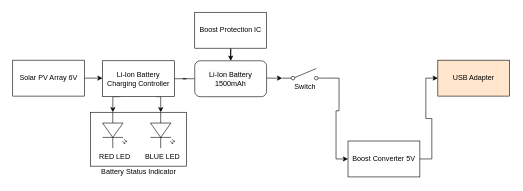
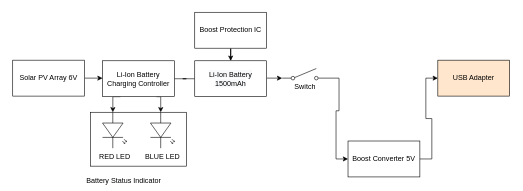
- <mxCell id="20" value="&#10;&#10;&lt;span style=&quot;color: rgb(0, 0, 0); font-family: helvetica; font-size: 12px; font-style: normal; font-weight: 400; letter-spacing: normal; text-align: center; text-indent: 0px; text-transform: none; word-spacing: 0px; background-color: rgb(248, 249, 250); display: inline; float: none;&quot;&gt;Li-Ion Battery&lt;/span&gt;&lt;br style=&quot;color: rgb(0, 0, 0); font-family: helvetica; font-size: 12px; font-style: normal; font-weight: 400; letter-spacing: normal; text-align: center; text-indent: 0px; text-transform: none; word-spacing: 0px; background-color: rgb(248, 249, 250);&quot;&gt;&lt;span style=&quot;color: rgb(0, 0, 0); font-family: helvetica; font-size: 12px; font-style: normal; font-weight: 400; letter-spacing: normal; text-align: center; text-indent: 0px; text-transform: none; word-spacing: 0px; background-color: rgb(248, 249, 250); display: inline; float: none;&quot;&gt;1500mAh&lt;/span&gt;&#10;&#10;" style="whiteSpace=wrap;html=1;rounded=1;" vertex="1" parent="1"><mxGeometry x="324" y="101" width="120" height="60" as="geometry" /></mxCell>
+ <mxCell id="20" value="&#10;&#10;&lt;span style=&quot;color: rgb(0, 0, 0); font-family: helvetica; font-size: 12px; font-style: normal; font-weight: 400; letter-spacing: normal; text-align: center; text-indent: 0px; text-transform: none; word-spacing: 0px; background-color: rgb(248, 249, 250); display: inline; float: none;&quot;&gt;Li-Ion Battery&lt;/span&gt;&lt;br style=&quot;color: rgb(0, 0, 0); font-family: helvetica; font-size: 12px; font-style: normal; font-weight: 400; letter-spacing: normal; text-align: center; text-indent: 0px; text-transform: none; word-spacing: 0px; background-color: rgb(248, 249, 250);&quot;&gt;&lt;span style=&quot;color: rgb(0, 0, 0); font-family: helvetica; font-size: 12px; font-style: normal; font-weight: 400; letter-spacing: normal; text-align: center; text-indent: 0px; text-transform: none; word-spacing: 0px; background-color: rgb(248, 249, 250); display: inline; float: none;&quot;&gt;1500mAh&lt;/span&gt;&#10;&#10;" style="rounded=0;whiteSpace=wrap;html=1;" vertex="1" parent="1"><mxGeometry x="324" y="101" width="120" height="60" as="geometry" /></mxCell>
- <mxCell id="16" value="Battery Status Indicator" style="text;html=1;align=center;verticalAlign=middle;resizable=0;points=[];autosize=1;strokeColor=none;fillColor=none;" parent="1" vertex="1"><mxGeometry x="160" y="277" width="140" height="20" as="geometry" /></mxCell>
+ <mxCell id="16" value="Battery Status Indicator" style="text;html=1;align=center;verticalAlign=middle;resizable=0;points=[];autosize=1;strokeColor=none;fillColor=none;" parent="1" vertex="1"><mxGeometry x="135" y="292" width="140" height="20" as="geometry" /></mxCell>
